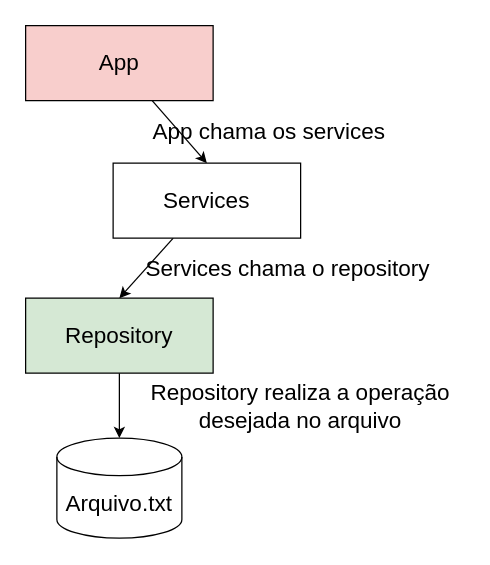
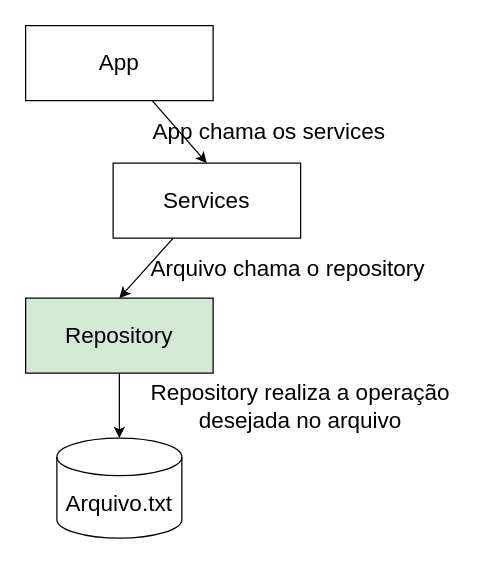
- <mxCell id="3" value="&lt;font style=&quot;font-size: 18px&quot;&gt;App&lt;/font&gt;" style="rounded=0;whiteSpace=wrap;html=1;fillColor=#f8cecc;" parent="1" vertex="1"><mxGeometry x="20" y="20" width="150" height="60" as="geometry" /></mxCell>
+ <mxCell id="3" value="&lt;font style=&quot;font-size: 18px&quot;&gt;App&lt;/font&gt;" style="rounded=0;whiteSpace=wrap;html=1;" parent="1" vertex="1"><mxGeometry x="20" y="20" width="150" height="60" as="geometry" /></mxCell>
- <mxCell id="10" value="Services chama o repository" style="text;html=1;strokeColor=none;fillColor=none;align=center;verticalAlign=middle;whiteSpace=wrap;rounded=0;fontSize=18;" parent="1" vertex="1"><mxGeometry x="110" y="200" width="240" height="30" as="geometry" /></mxCell>
+ <mxCell id="10" value="Arquivo chama o repository" style="text;html=1;strokeColor=none;fillColor=none;align=center;verticalAlign=middle;whiteSpace=wrap;rounded=0;fontSize=18;" parent="1" vertex="1"><mxGeometry x="110" y="200" width="240" height="30" as="geometry" /></mxCell>
